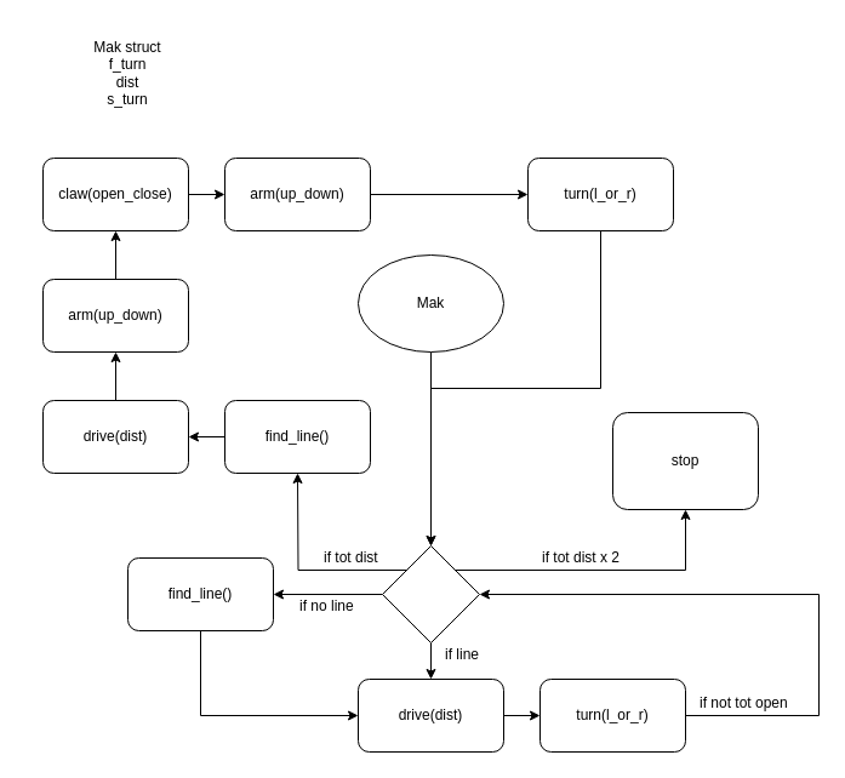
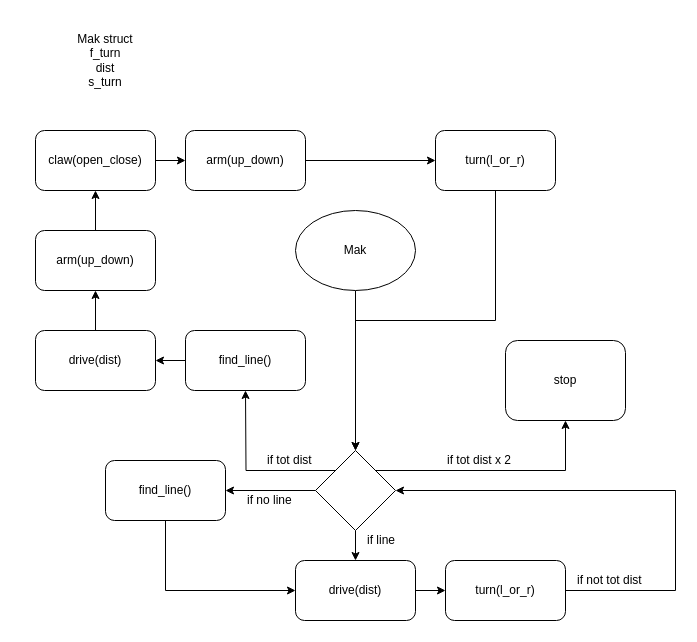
- <mxCell id="22" value="if not tot open" style="text;html=1;resizable=0;points=[];autosize=1;align=left;verticalAlign=top;spacingTop=-4;" vertex="1" parent="1"><mxGeometry x="575" y="570" width="80" height="20" as="geometry" /></mxCell>
+ <mxCell id="22" value="if not tot dist" style="text;html=1;resizable=0;points=[];autosize=1;align=left;verticalAlign=top;spacingTop=-4;" vertex="1" parent="1"><mxGeometry x="575" y="570" width="80" height="20" as="geometry" /></mxCell>
